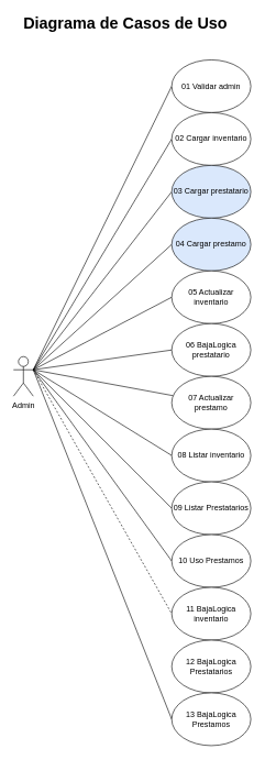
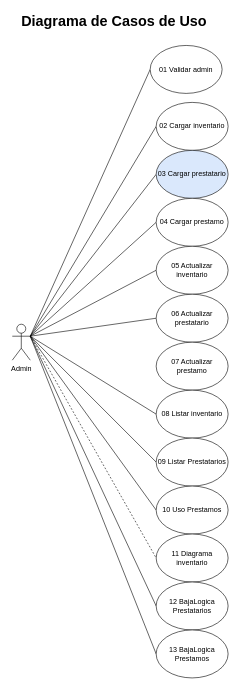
- <mxCell id="15" value="01 Validar admin" style="ellipse;whiteSpace=wrap;html=1;" parent="1" vertex="1"><mxGeometry x="260" y="90" width="120" height="80" as="geometry" /></mxCell>
+ <mxCell id="15" value="01 Validar admin" style="ellipse;whiteSpace=wrap;html=1;" parent="1" vertex="1"><mxGeometry x="250" y="75" width="120" height="80" as="geometry" /></mxCell>
- <mxCell id="18" value="04 Cargar prestamo" style="ellipse;whiteSpace=wrap;html=1;fillColor=#dae8fc;" parent="1" vertex="1"><mxGeometry x="260" y="330" width="120" height="80" as="geometry" /></mxCell>
+ <mxCell id="18" value="04 Cargar prestamo" style="ellipse;whiteSpace=wrap;html=1;" parent="1" vertex="1"><mxGeometry x="260" y="330" width="120" height="80" as="geometry" /></mxCell>
- <mxCell id="20" value="06 BajaLogica prestatario" style="ellipse;whiteSpace=wrap;html=1;" parent="1" vertex="1"><mxGeometry x="260" y="490" width="120" height="80" as="geometry" /></mxCell>
+ <mxCell id="20" value="06 Actualizar prestatario" style="ellipse;whiteSpace=wrap;html=1;" parent="1" vertex="1"><mxGeometry x="260" y="490" width="120" height="80" as="geometry" /></mxCell>
- <mxCell id="12" style="rounded=0;orthogonalLoop=1;jettySize=auto;html=1;exitX=1;exitY=0.333;exitDx=0;exitDy=0;exitPerimeter=0;endArrow=none;endFill=0;" edge="1" parent="1" source="14" target="21"><mxGeometry relative="1" as="geometry" /></mxCell>
+ <mxCell id="12" style="rounded=0;orthogonalLoop=1;jettySize=auto;html=1;exitX=1;exitY=0.333;exitDx=0;exitDy=0;exitPerimeter=0;entryX=0;entryY=0.5;entryDx=0;entryDy=0;endArrow=none;endFill=0;" edge="1" parent="1" source="14" target="26"><mxGeometry relative="1" as="geometry" /></mxCell>
- <mxCell id="25" value="11 BajaLogica inventario" style="ellipse;whiteSpace=wrap;html=1;" vertex="1" parent="1"><mxGeometry x="260" y="890" width="120" height="80" as="geometry" /></mxCell>
+ <mxCell id="25" value="11 Diagrama inventario" style="ellipse;whiteSpace=wrap;html=1;" vertex="1" parent="1"><mxGeometry x="260" y="890" width="120" height="80" as="geometry" /></mxCell>
